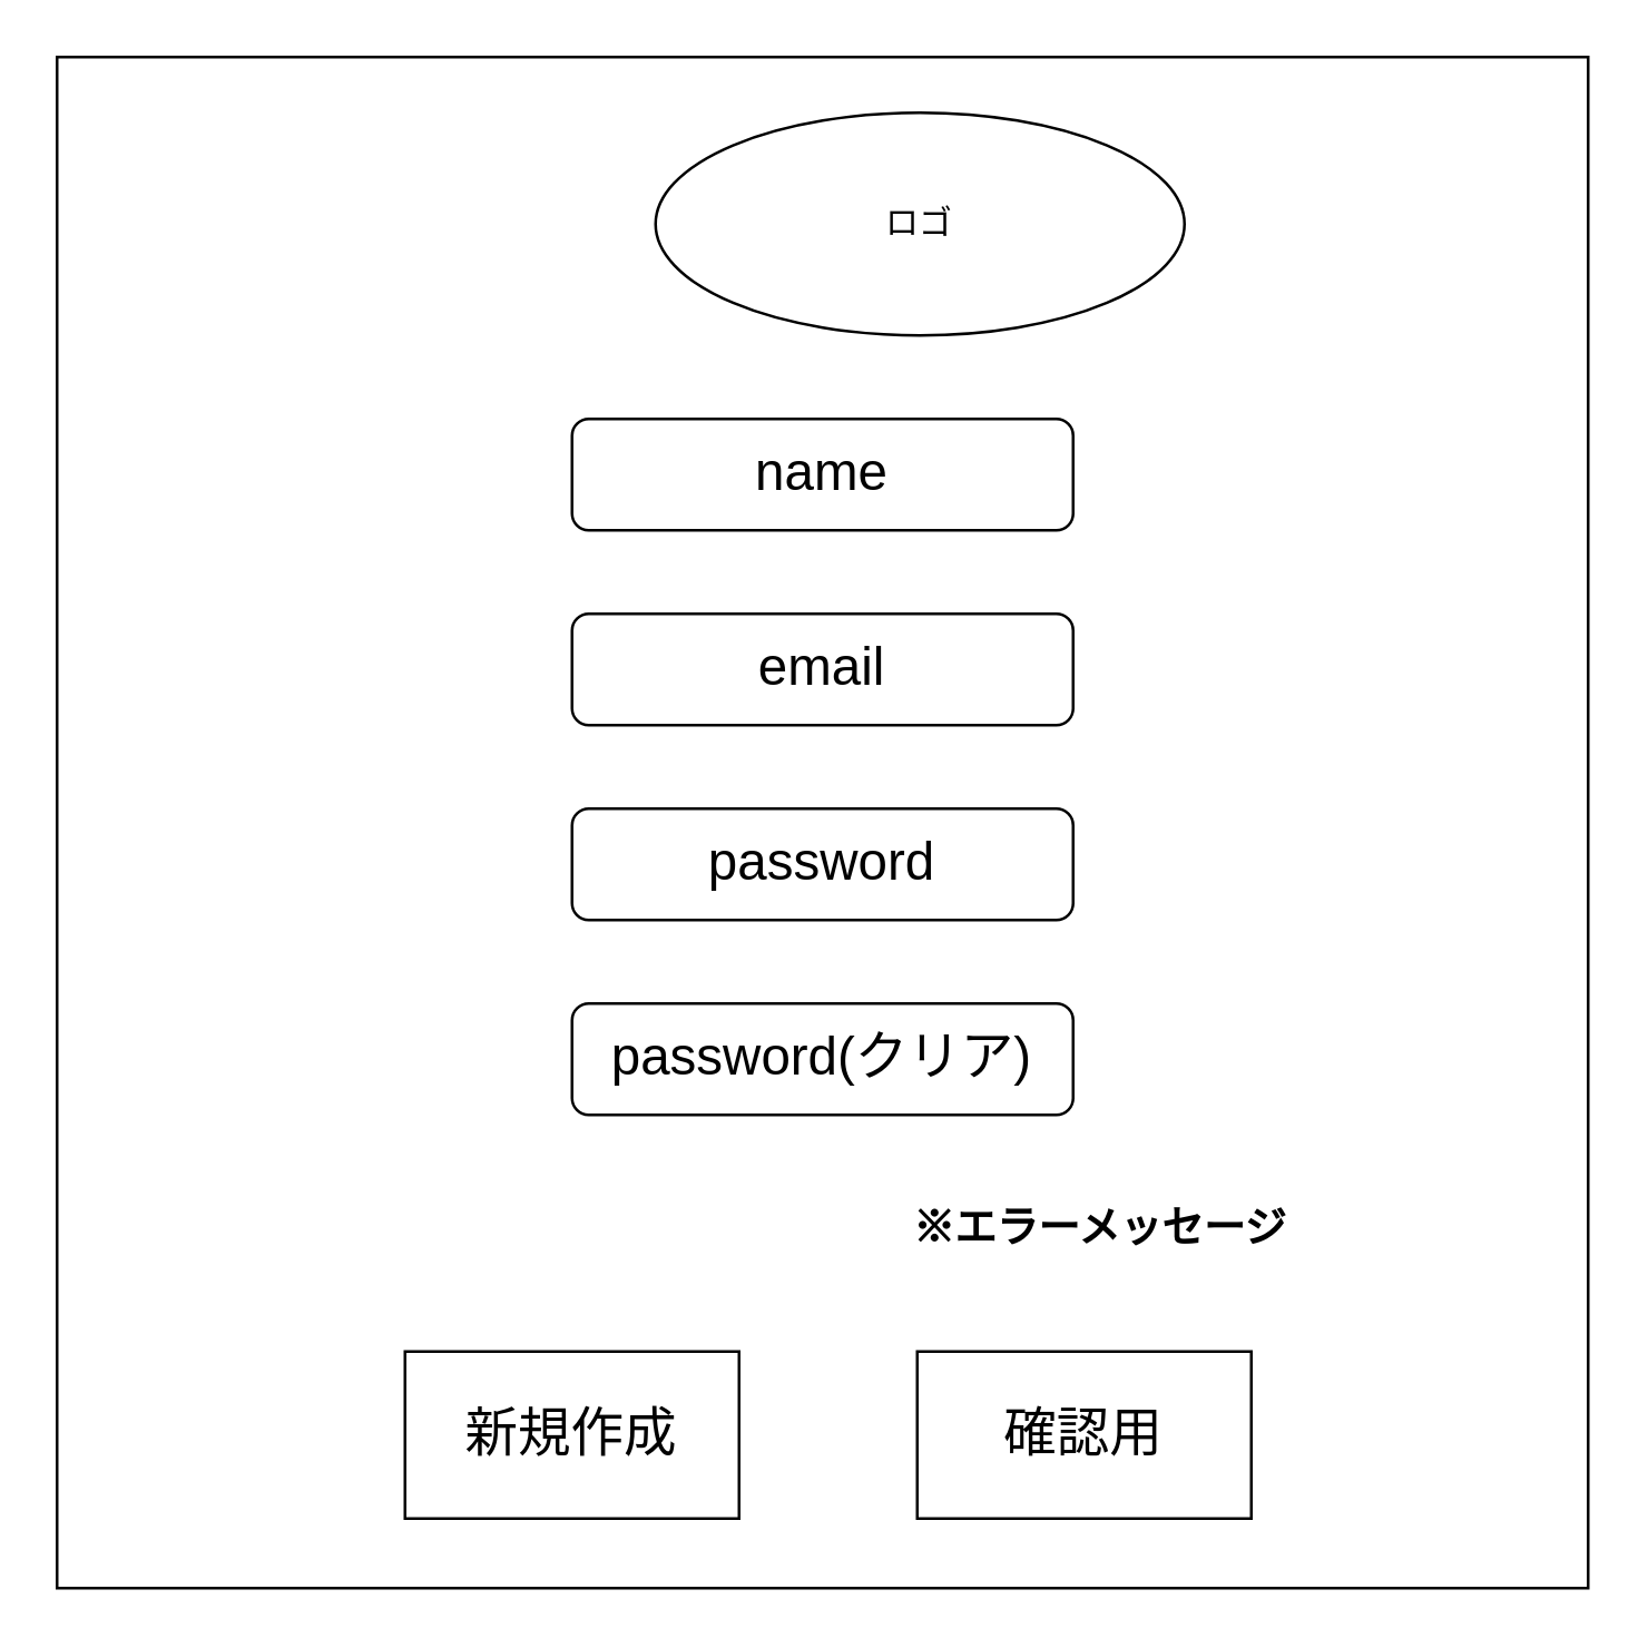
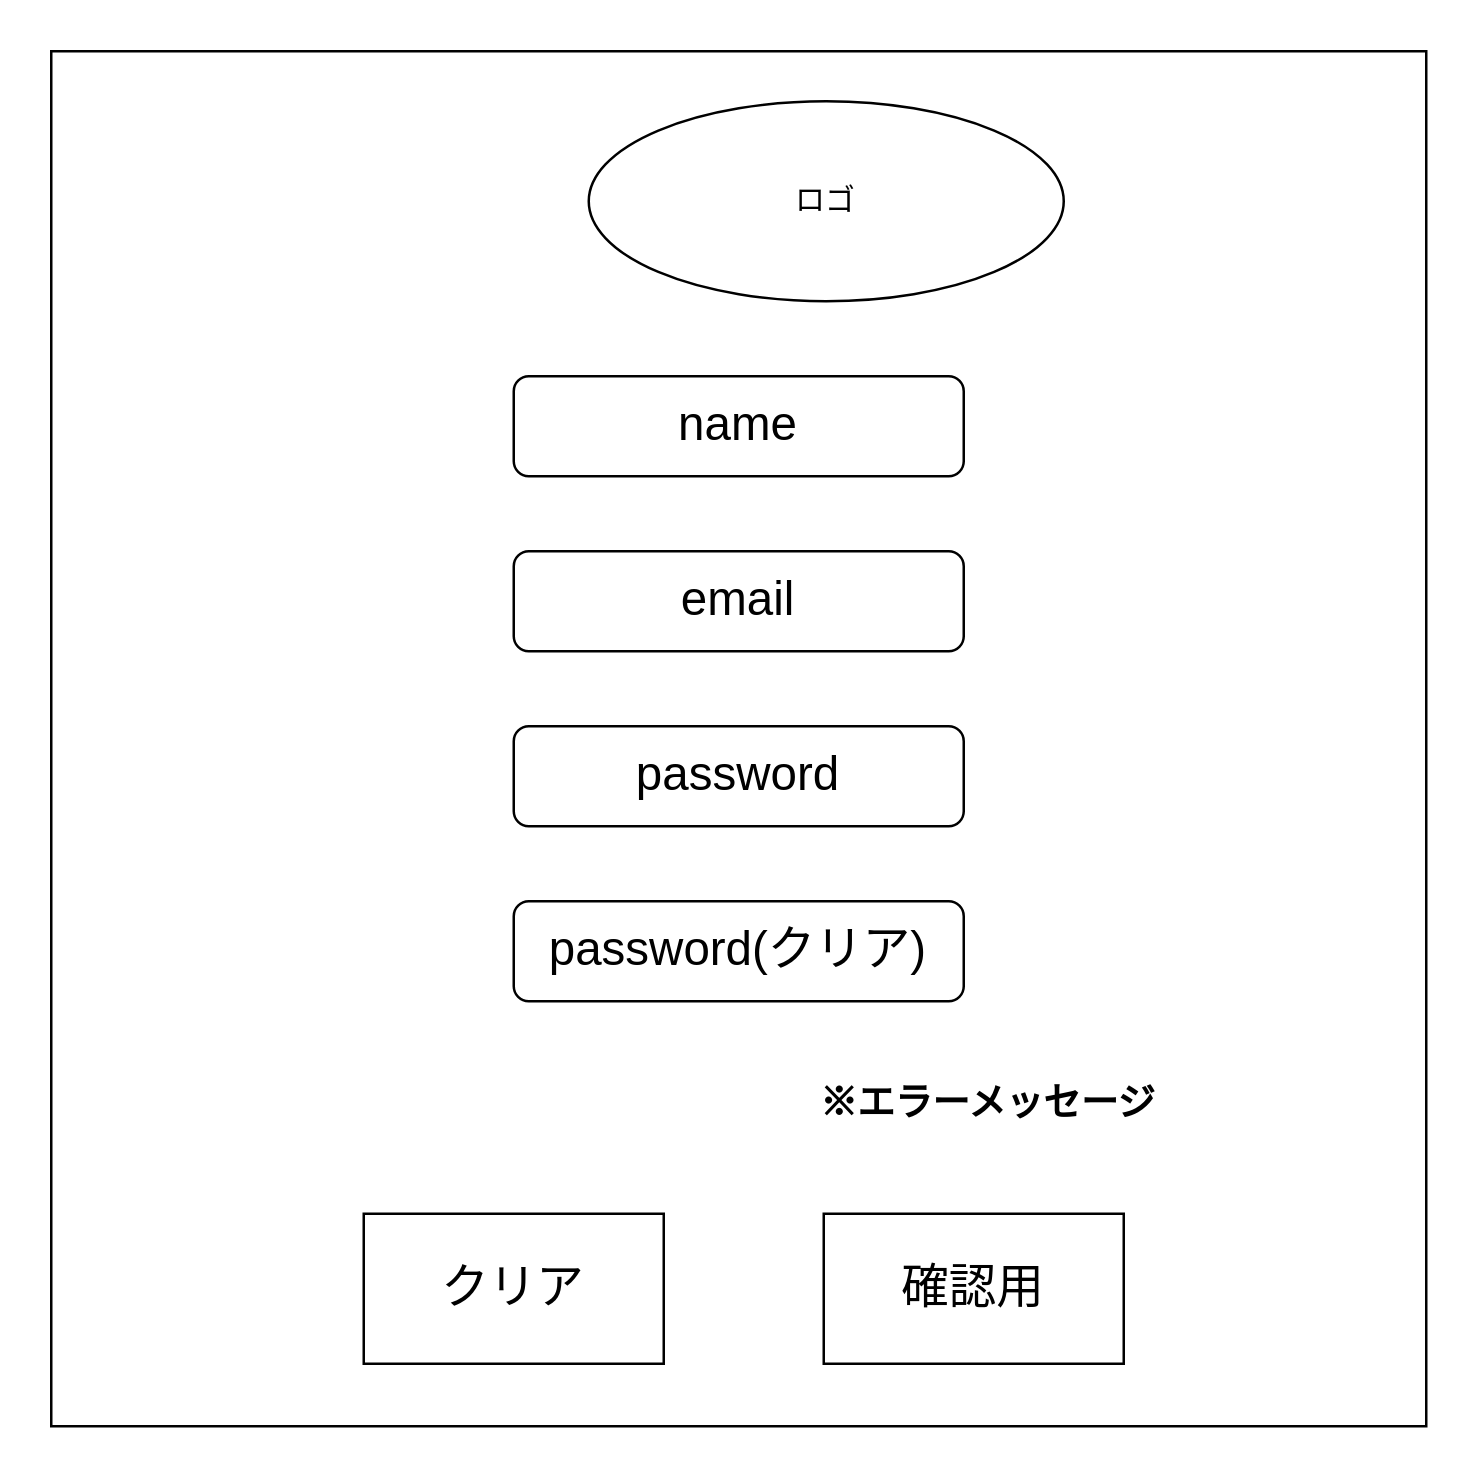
- <mxCell id="8" value="新規作成" style="text;html=1;strokeColor=none;fillColor=none;align=center;verticalAlign=middle;whiteSpace=wrap;rounded=0;fontSize=19;" parent="6" vertex="1"><mxGeometry x="10" width="100" height="70" as="geometry" /></mxCell>
+ <mxCell id="8" value="クリア" style="text;html=1;strokeColor=none;fillColor=none;align=center;verticalAlign=middle;whiteSpace=wrap;rounded=0;fontSize=19;" parent="6" vertex="1"><mxGeometry x="10" width="100" height="70" as="geometry" /></mxCell>
